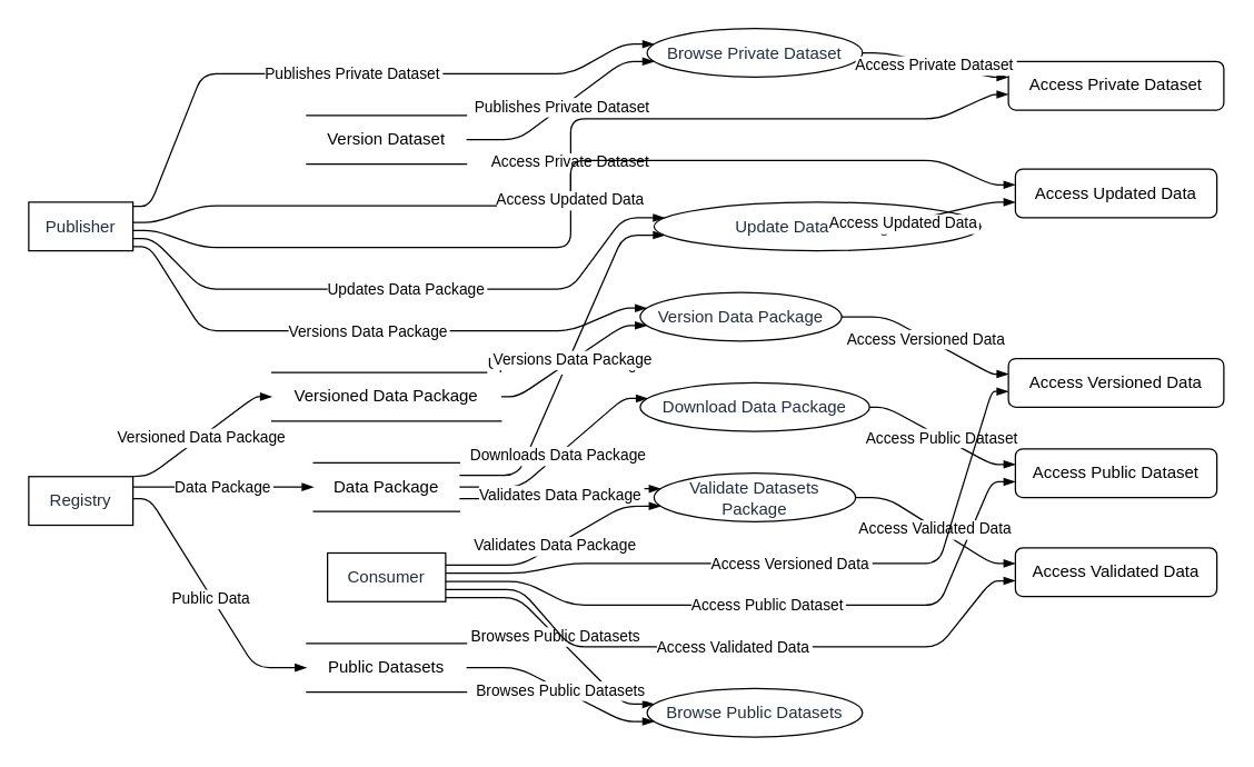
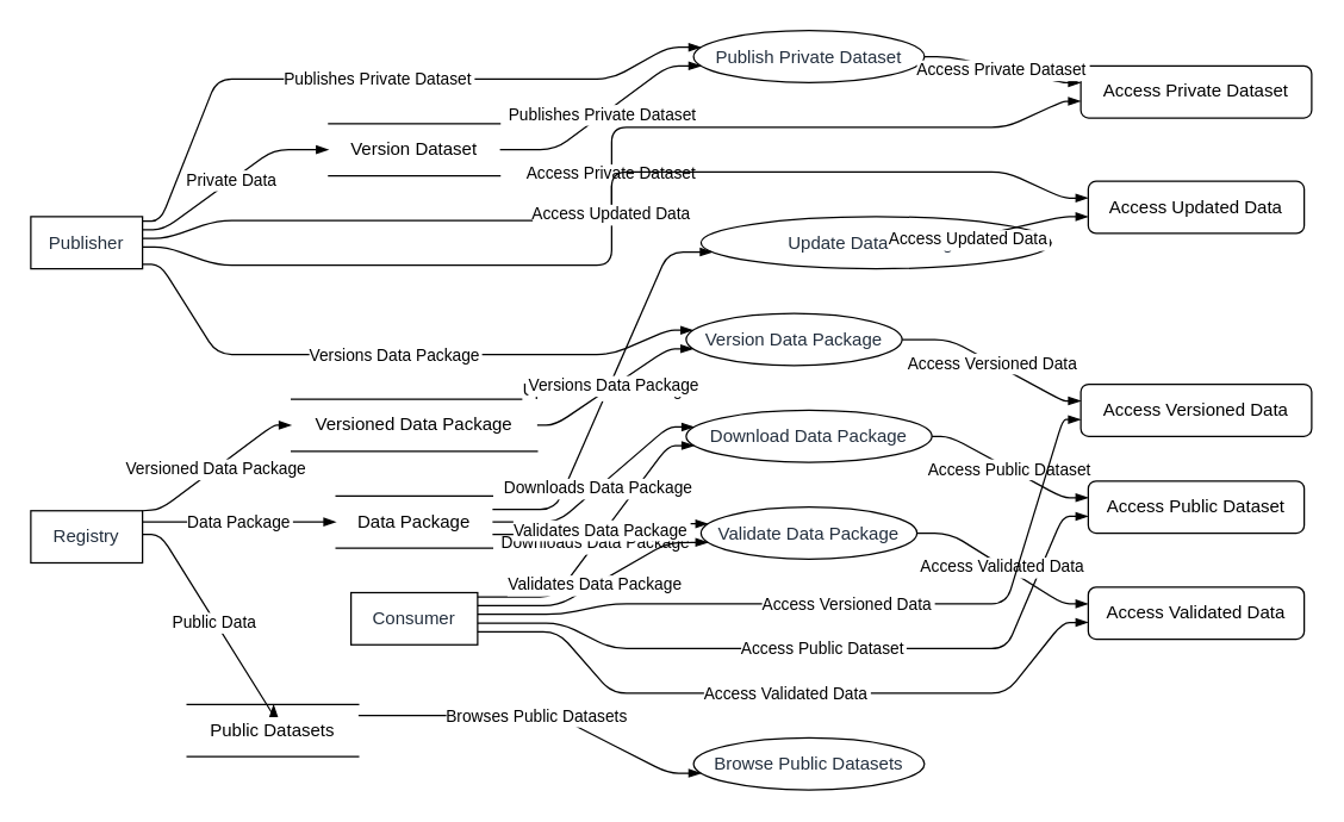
- <mxCell id="9" value="Browse Private Dataset" style="shape=ellipse;perimeter=ellipsePerimeter;whiteSpace=wrap;html=1;fillColor=#ffffff;strokeColor=#000000;align=center;verticalAlign=middle;fontColor=#232F3E;" vertex="1" parent="1"><mxGeometry x="465" width="155" height="35" as="geometry" y="20" /></mxCell>
+ <mxCell id="9" value="Publish Private Dataset" style="shape=ellipse;perimeter=ellipsePerimeter;whiteSpace=wrap;html=1;fillColor=#ffffff;strokeColor=#000000;align=center;verticalAlign=middle;fontColor=#232F3E;" vertex="1" parent="1"><mxGeometry x="465" width="155" height="35" as="geometry" y="20" /></mxCell>
+ <mxCell id="20" value="Private Data" style="endArrow=blockThin;endFill=1;fontSize=11;orthogonal=1;noEdgeStyle=1;" edge="1" parent="1" source="2" target="5"><mxGeometry relative="1" as="geometry"><Array as="points"><mxPoint x="109" y="153.75" /><mxPoint x="183" y="100" /></Array></mxGeometry></mxCell>
- <mxCell id="26" value="Updates Data Package" style="endArrow=blockThin;endFill=1;fontSize=11;orthogonal=1;noEdgeStyle=1;" edge="1" parent="1" source="2" target="10"><mxGeometry relative="1" as="geometry"><Array as="points"><mxPoint x="109" y="171.25" /><mxPoint x="145" y="207.5" /><mxPoint x="410" y="207.5" /><mxPoint x="448" y="156.25" /></Array></mxGeometry></mxCell>
- <mxCell id="13" value="Validate Datasets Package" style="shape=ellipse;perimeter=ellipsePerimeter;whiteSpace=wrap;html=1;fillColor=#ffffff;strokeColor=#000000;align=center;verticalAlign=middle;fontColor=#232F3E;" vertex="1" parent="1"><mxGeometry x="470" y="340" width="145" height="35" as="geometry" /></mxCell>
+ <mxCell id="13" value="Validate Data Package" style="shape=ellipse;perimeter=ellipsePerimeter;whiteSpace=wrap;html=1;fillColor=#ffffff;strokeColor=#000000;align=center;verticalAlign=middle;fontColor=#232F3E;" vertex="1" parent="1"><mxGeometry x="470" y="340" width="145" height="35" as="geometry" /></mxCell>
+ <mxCell id="30" value="Downloads Data Package" style="endArrow=blockThin;endFill=1;fontSize=11;orthogonal=1;noEdgeStyle=1;" edge="1" parent="1" source="3" target="12"><mxGeometry relative="1" as="geometry"><Array as="points"><mxPoint x="372" y="400.417" /><mxPoint x="448" y="298.75" /></Array></mxGeometry></mxCell>
- <mxCell id="28" value="Browses Public Datasets" style="endArrow=blockThin;endFill=1;fontSize=11;orthogonal=1;noEdgeStyle=1;" edge="1" parent="1" source="3" target="11"><mxGeometry relative="1" as="geometry"><Array as="points"><mxPoint x="372" y="429.583" /><mxPoint x="448" y="506.25" /></Array></mxGeometry></mxCell>
- <mxCell id="6" value="Public Datasets" style="html=1;dashed=0;whiteSpace=wrap;shape=partialRectangle;right=0;left=0;" vertex="1" parent="1"><mxGeometry x="220" y="462.5" width="115" height="35" as="geometry" /></mxCell>
+ <mxCell id="6" value="Public Datasets" style="html=1;dashed=0;whiteSpace=wrap;shape=partialRectangle;right=0;left=0;" vertex="1" parent="1"><mxGeometry x="125" y="472.5" width="115" height="35" as="geometry" /></mxCell>
